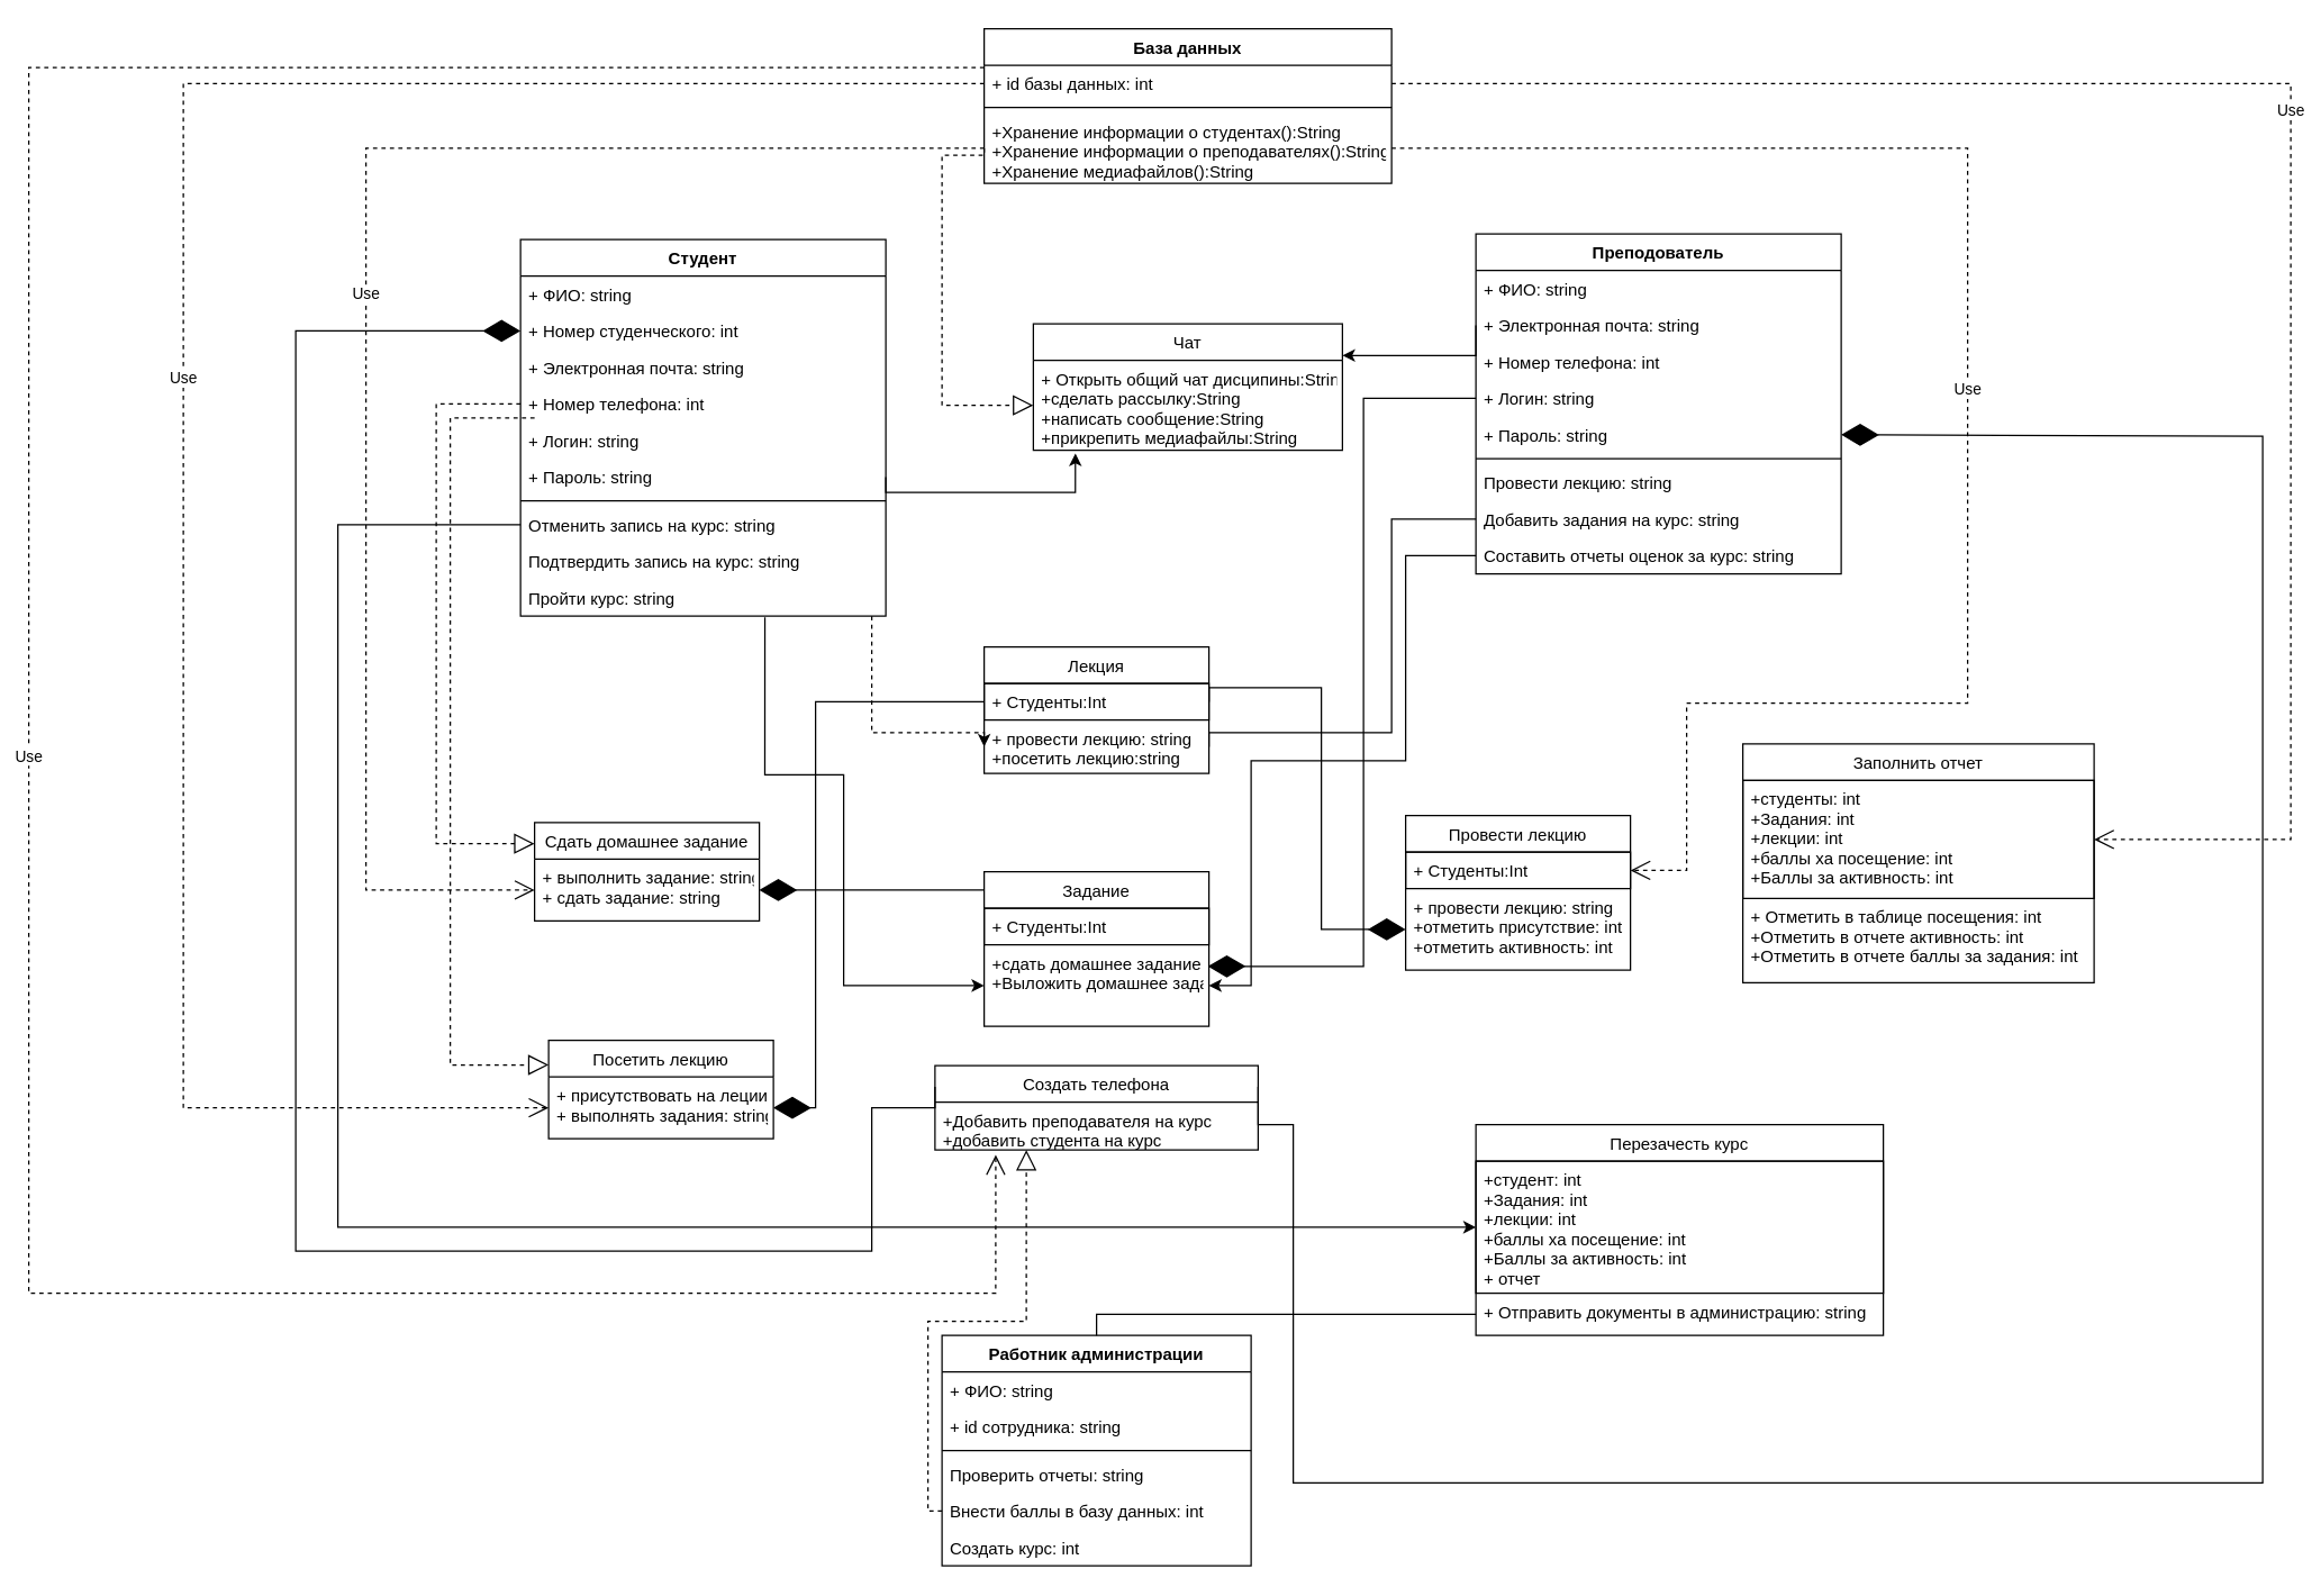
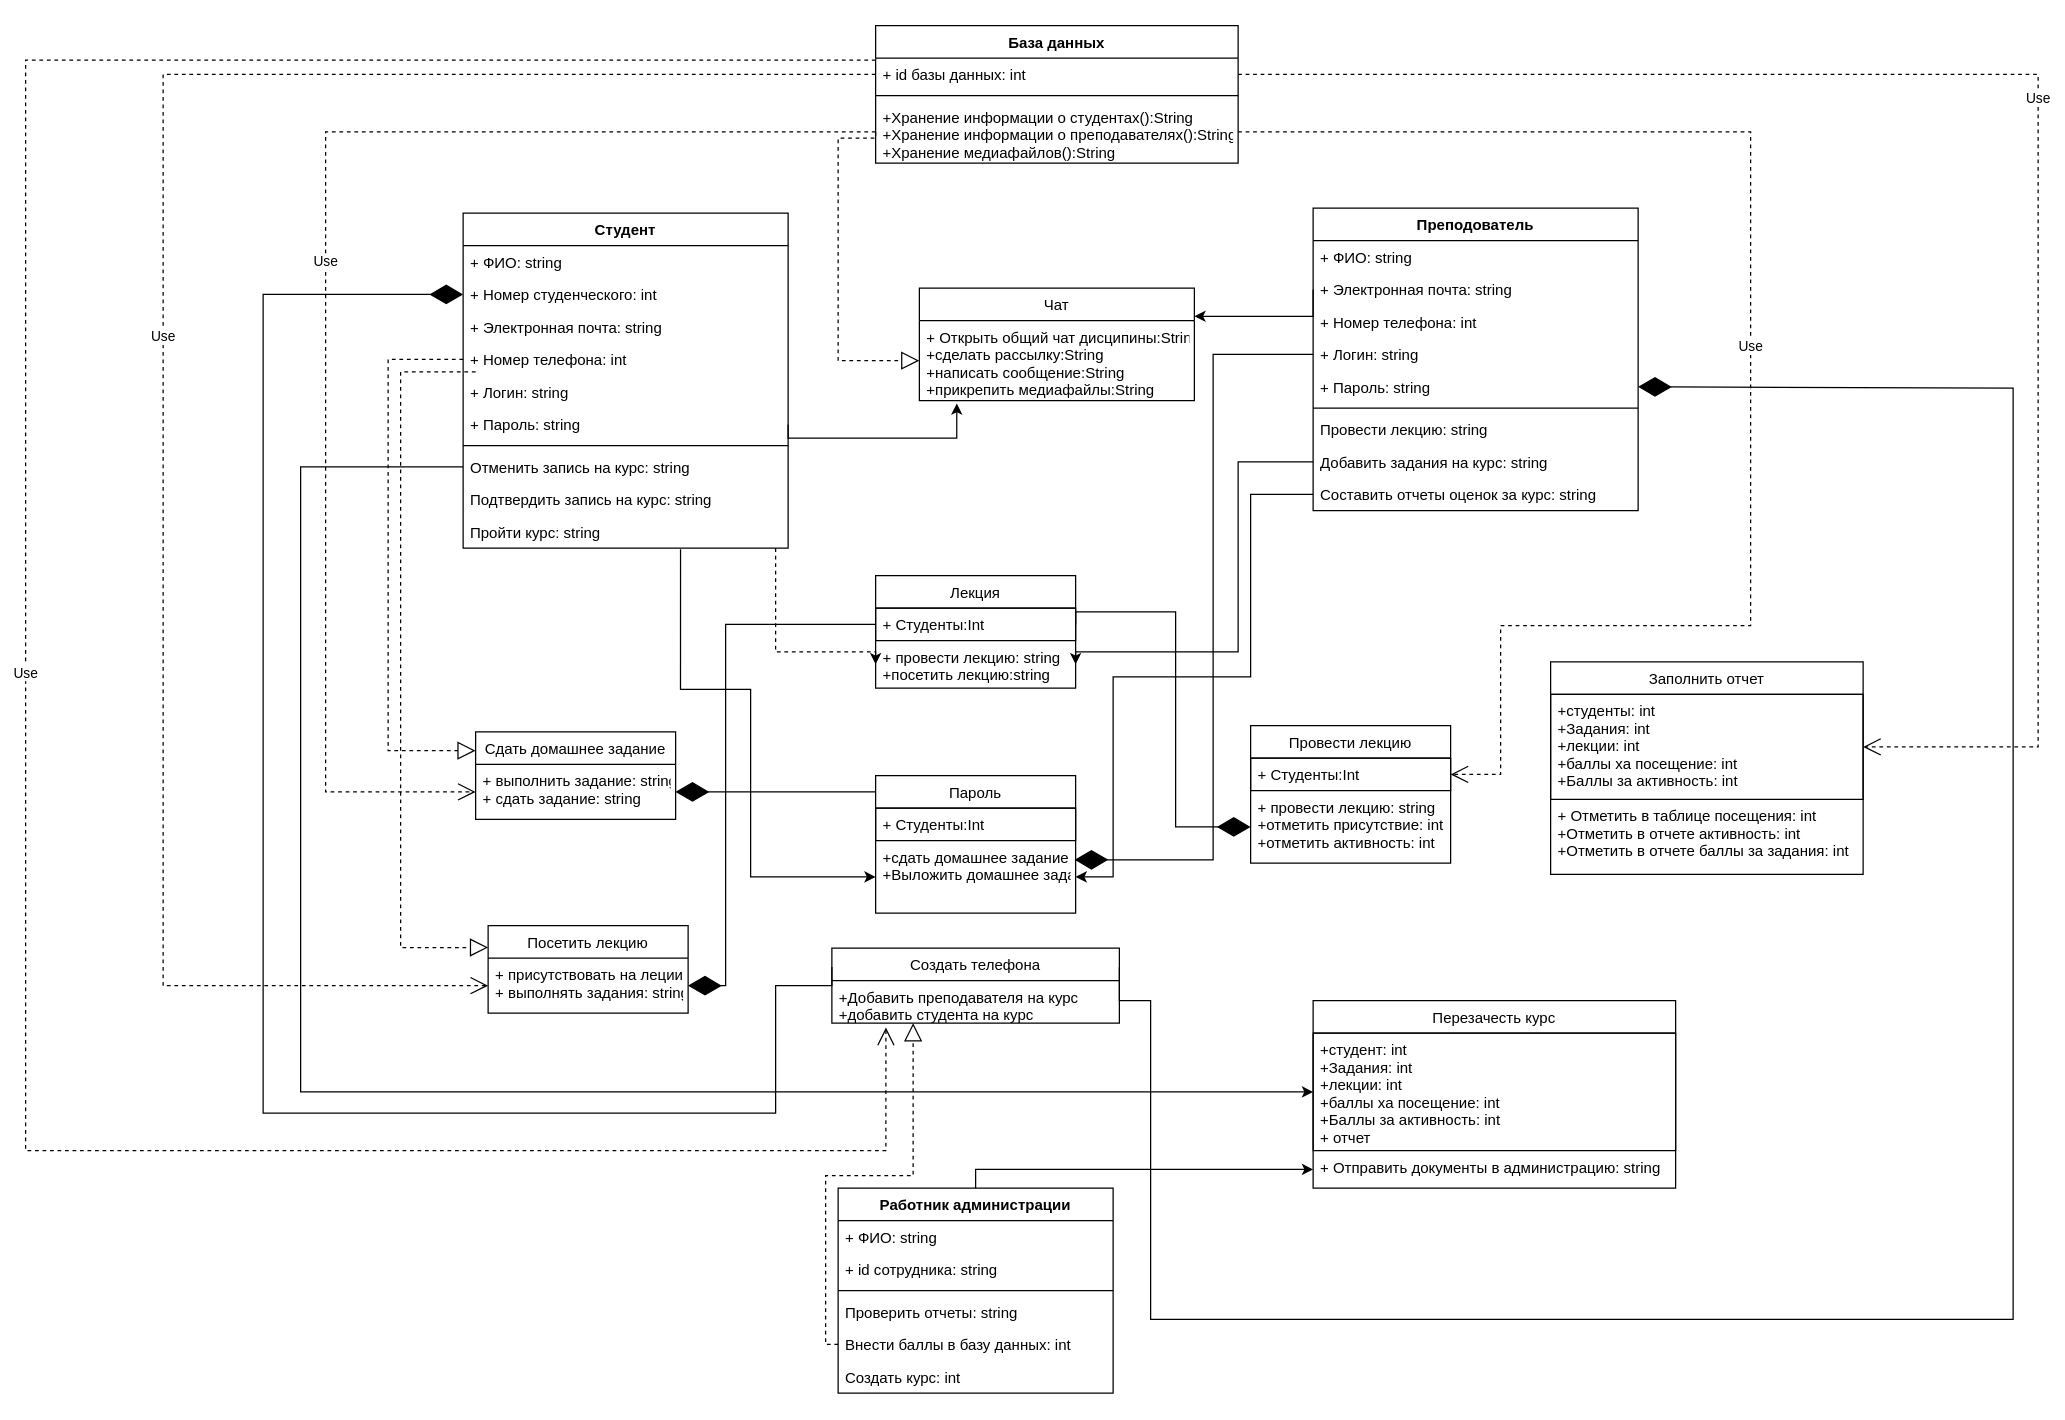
- <mxCell id="63" value="" style="endArrow=none;html=1;rounded=0;entryX=1;entryY=0.5;entryDx=0;entryDy=0;edgeStyle=orthogonalEdgeStyle;exitX=0;exitY=0.5;exitDx=0;exitDy=0;" edge="1" parent="1" source="28" target="58"><mxGeometry width="50" height="50" relative="1" as="geometry"><mxPoint x="830" y="781.52" as="sourcePoint" /><mxPoint x="902.02" y="500" as="targetPoint" /><Array as="points"><mxPoint x="990" y="369" /><mxPoint x="990" y="521" /></Array></mxGeometry></mxCell>
+ <mxCell id="63" value="" style="endArrow=classic;html=1;rounded=0;entryX=1;entryY=0.5;entryDx=0;entryDy=0;edgeStyle=orthogonalEdgeStyle;exitX=0;exitY=0.5;exitDx=0;exitDy=0;" edge="1" parent="1" source="28" target="58"><mxGeometry width="50" height="50" relative="1" as="geometry"><mxPoint x="830" y="781.52" as="sourcePoint" /><mxPoint x="902.02" y="500" as="targetPoint" /><Array as="points"><mxPoint x="990" y="369" /><mxPoint x="990" y="521" /></Array></mxGeometry></mxCell>
- <mxCell id="59" value="Задание" style="swimlane;fontStyle=0;childLayout=stackLayout;horizontal=1;startSize=26;fillColor=none;horizontalStack=0;resizeParent=1;resizeParentMax=0;resizeLast=0;collapsible=1;marginBottom=0;" vertex="1" parent="1"><mxGeometry x="700" y="620" width="160" height="110" as="geometry" /></mxCell>
+ <mxCell id="59" value="Пароль" style="swimlane;fontStyle=0;childLayout=stackLayout;horizontal=1;startSize=26;fillColor=none;horizontalStack=0;resizeParent=1;resizeParentMax=0;resizeLast=0;collapsible=1;marginBottom=0;" vertex="1" parent="1"><mxGeometry x="700" y="620" width="160" height="110" as="geometry" /></mxCell>
- <mxCell id="79" value="" style="endArrow=none;html=1;rounded=0;entryX=0;entryY=0.5;entryDx=0;entryDy=0;edgeStyle=orthogonalEdgeStyle;exitX=0.5;exitY=0;exitDx=0;exitDy=0;" edge="1" parent="1" source="13" target="77"><mxGeometry width="50" height="50" relative="1" as="geometry"><mxPoint x="380" y="383" as="sourcePoint" /><mxPoint x="1060" y="883" as="targetPoint" /><Array as="points"><mxPoint x="780" y="935" /></Array></mxGeometry></mxCell>
+ <mxCell id="79" value="" style="endArrow=classic;html=1;rounded=0;entryX=0;entryY=0.5;entryDx=0;entryDy=0;edgeStyle=orthogonalEdgeStyle;exitX=0.5;exitY=0;exitDx=0;exitDy=0;" edge="1" parent="1" source="13" target="77"><mxGeometry width="50" height="50" relative="1" as="geometry"><mxPoint x="380" y="383" as="sourcePoint" /><mxPoint x="1060" y="883" as="targetPoint" /><Array as="points"><mxPoint x="780" y="935" /></Array></mxGeometry></mxCell>
